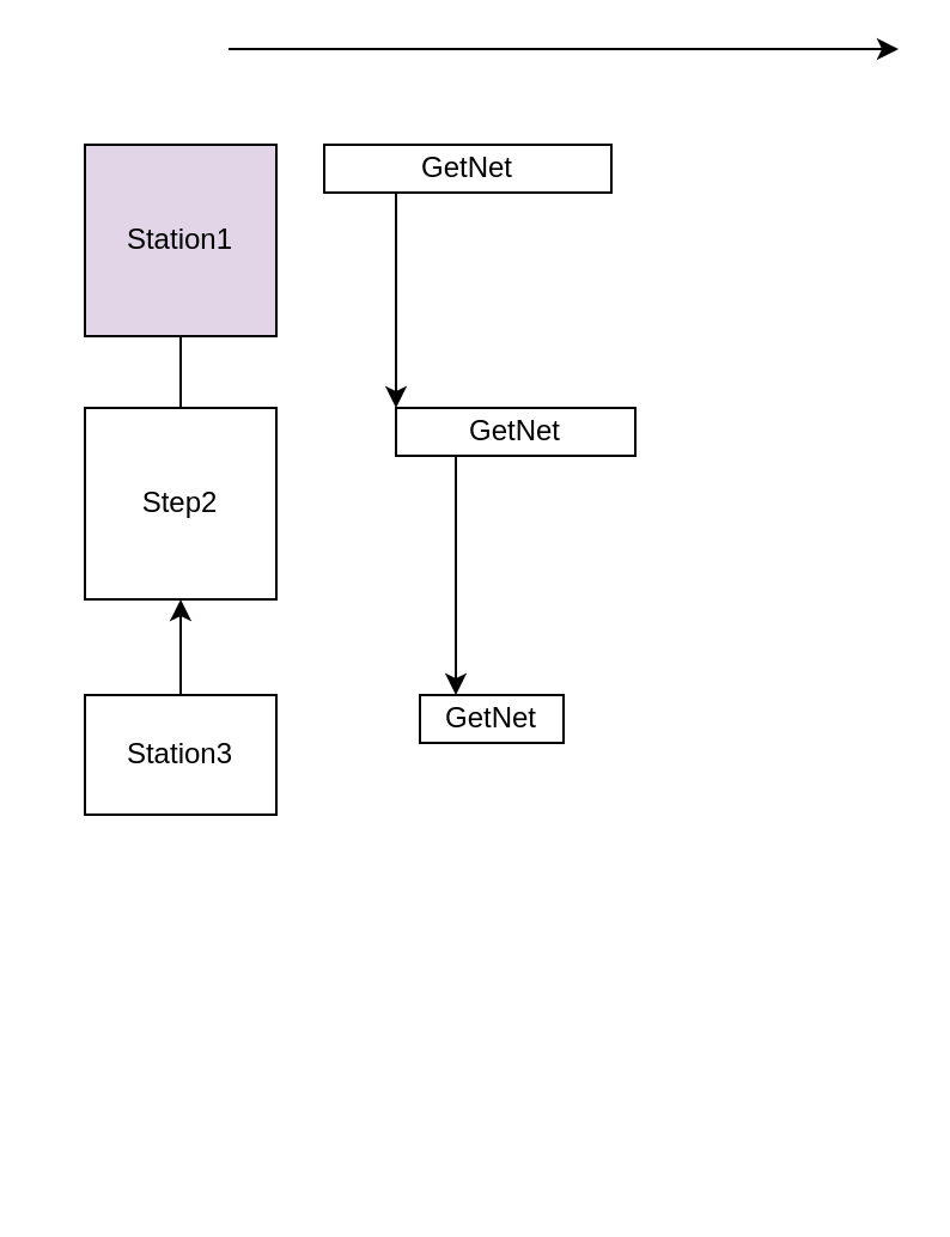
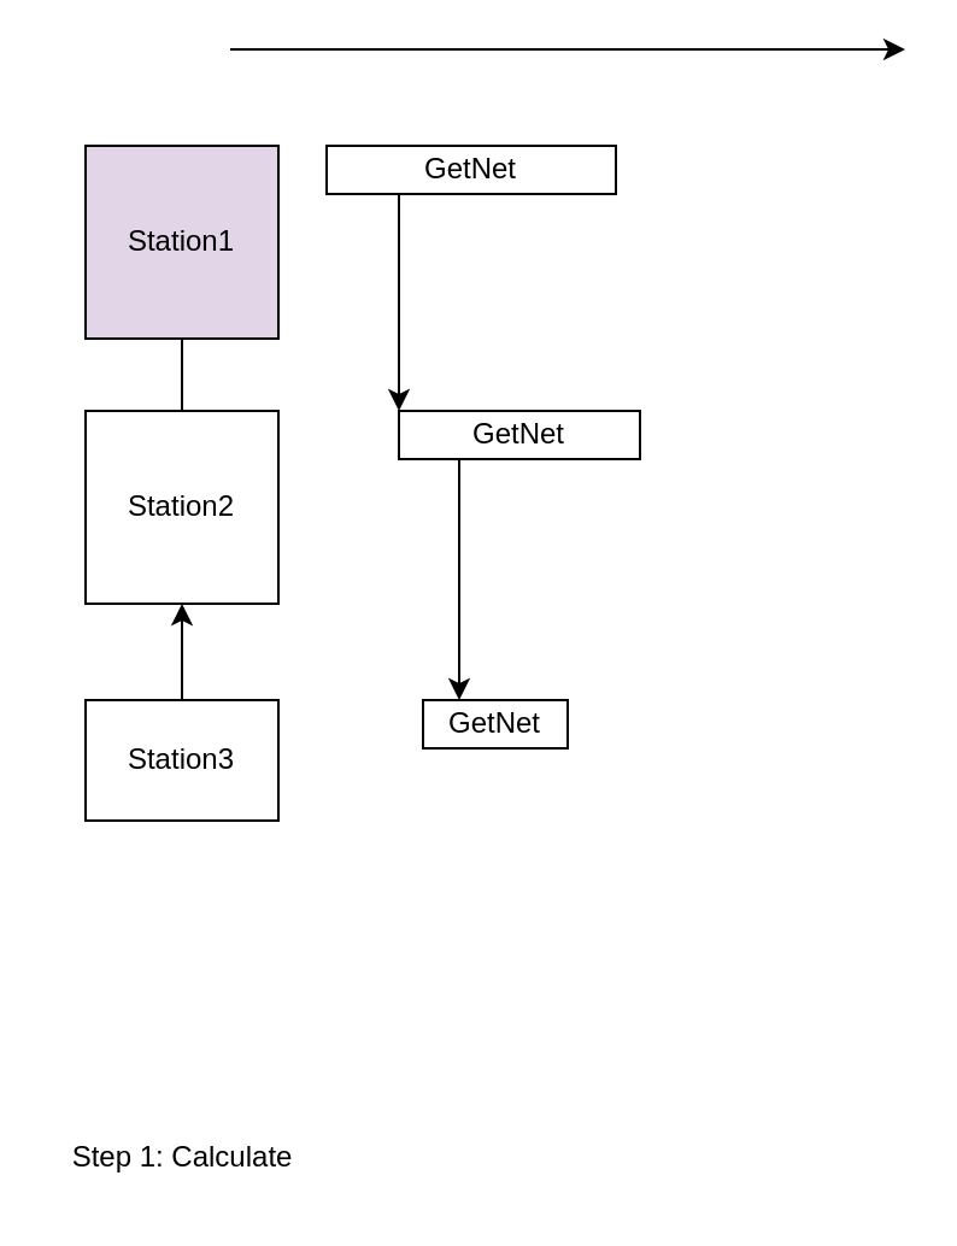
- <mxCell id="4" value="Step2" style="whiteSpace=wrap;html=1;aspect=fixed;" parent="1" vertex="1"><mxGeometry x="35" y="170" width="80" height="80" as="geometry" /></mxCell>
+ <mxCell id="4" value="Station2" style="whiteSpace=wrap;html=1;aspect=fixed;" parent="1" vertex="1"><mxGeometry x="35" y="170" width="80" height="80" as="geometry" /></mxCell>
+ <mxCell id="13" value="Step 1: Calculate" style="text;html=1;align=center;verticalAlign=middle;resizable=0;points=[];autosize=1;strokeColor=none;fillColor=none;" vertex="1" parent="1"><mxGeometry x="20" y="465" width="110" height="30" as="geometry" /></mxCell>
